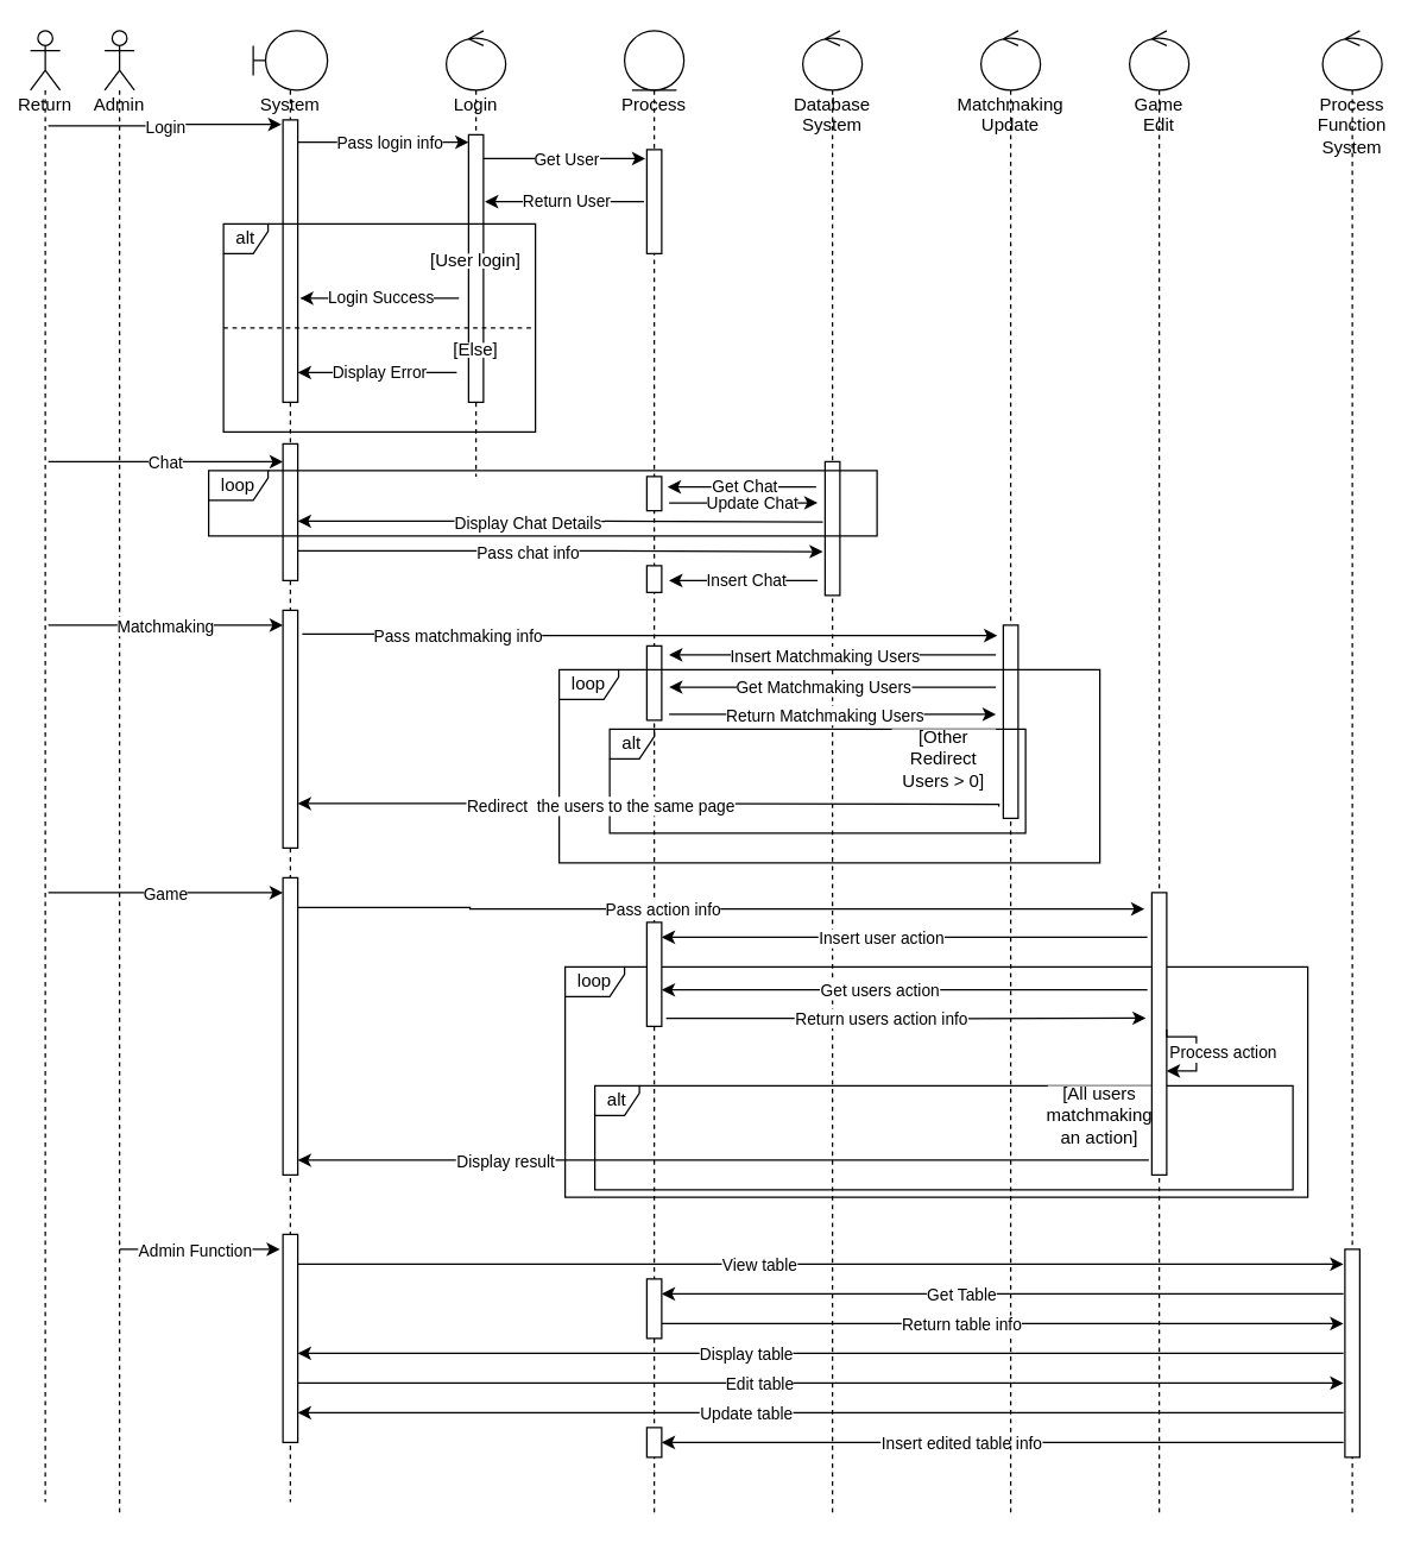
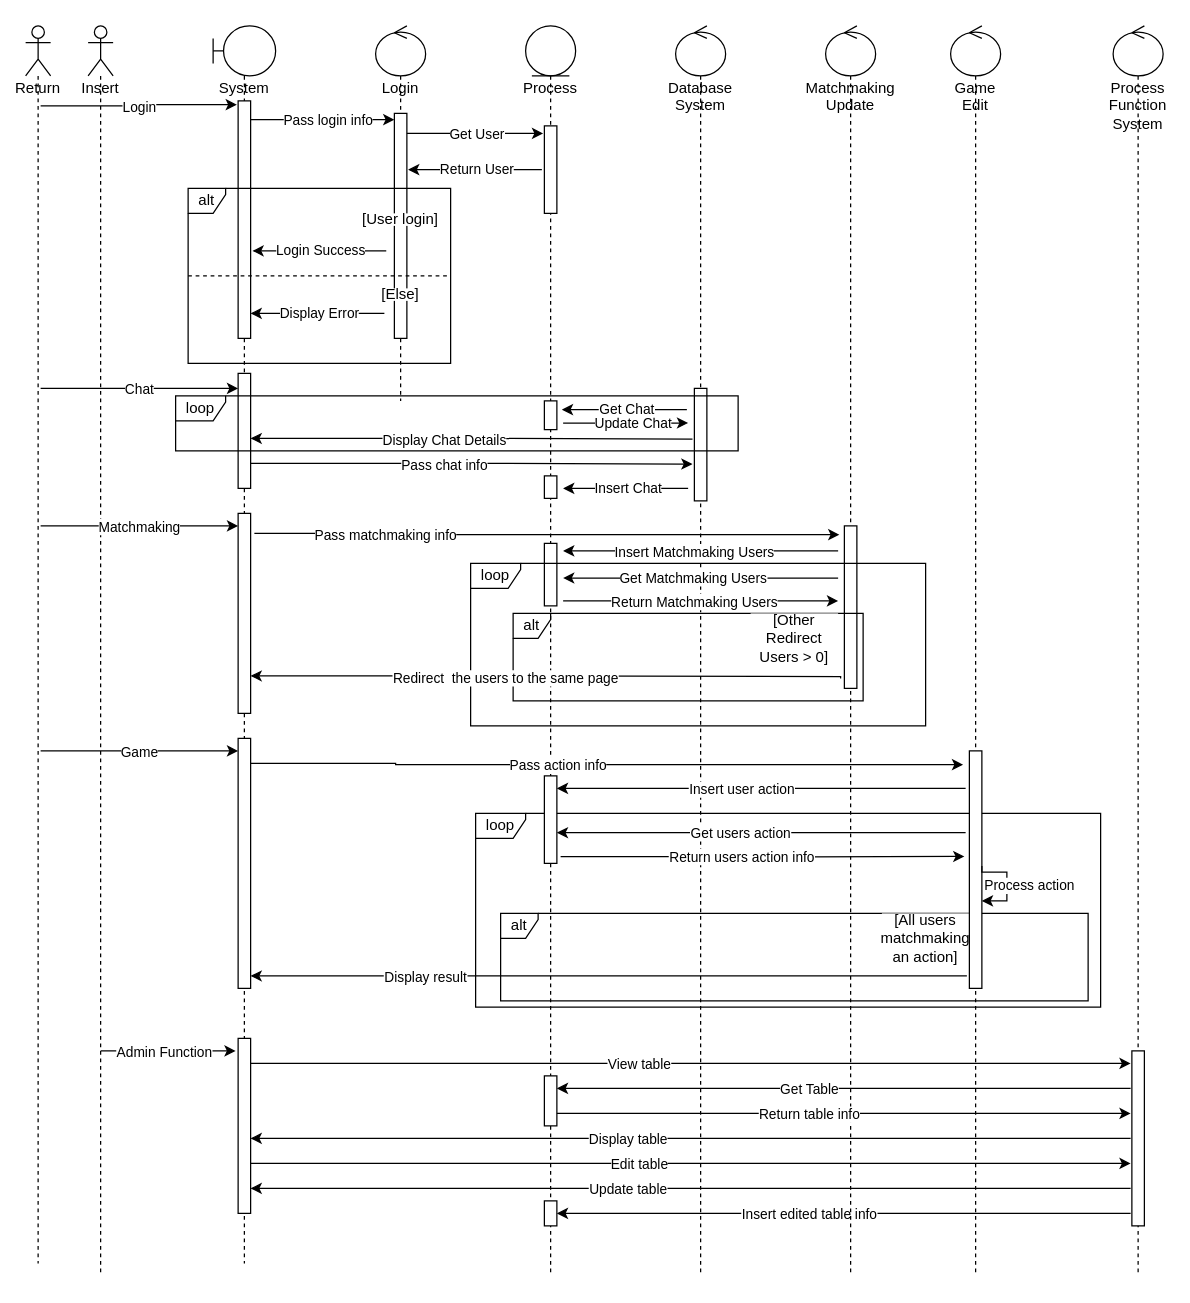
- <mxCell id="20" value="Admin" style="shape=umlLifeline;participant=umlActor;perimeter=lifelinePerimeter;whiteSpace=wrap;html=1;container=1;collapsible=0;recursiveResize=0;verticalAlign=top;spacingTop=36;outlineConnect=0;" parent="1" vertex="1"><mxGeometry x="70" y="20" width="20" height="1000" as="geometry" /></mxCell>
+ <mxCell id="20" value="Insert" style="shape=umlLifeline;participant=umlActor;perimeter=lifelinePerimeter;whiteSpace=wrap;html=1;container=1;collapsible=0;recursiveResize=0;verticalAlign=top;spacingTop=36;outlineConnect=0;" parent="1" vertex="1"><mxGeometry x="70" y="20" width="20" height="1000" as="geometry" /></mxCell>
